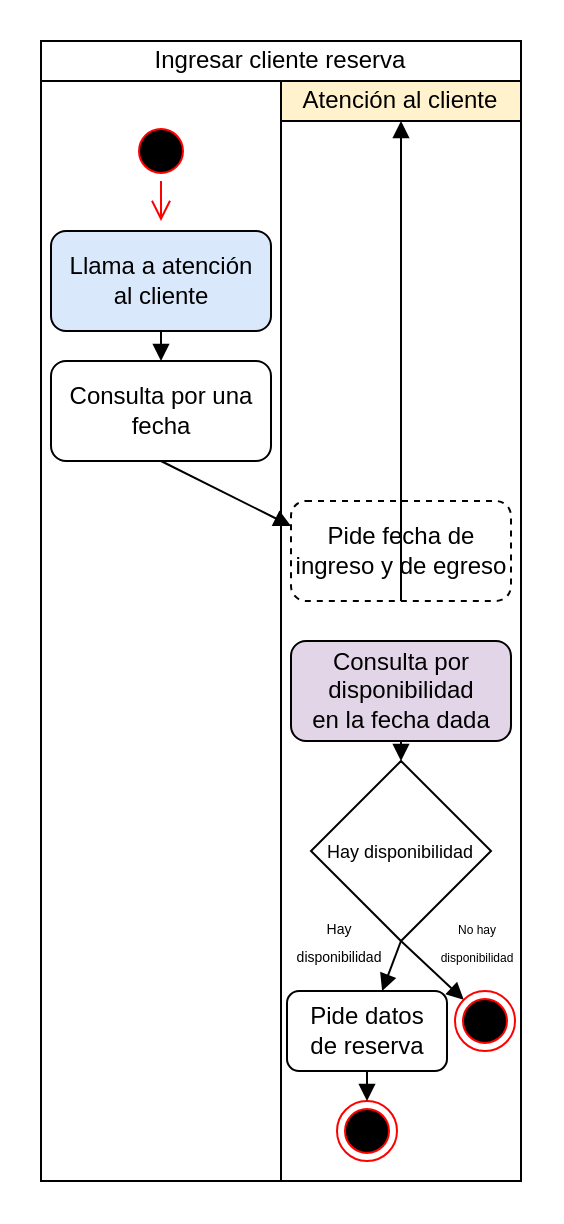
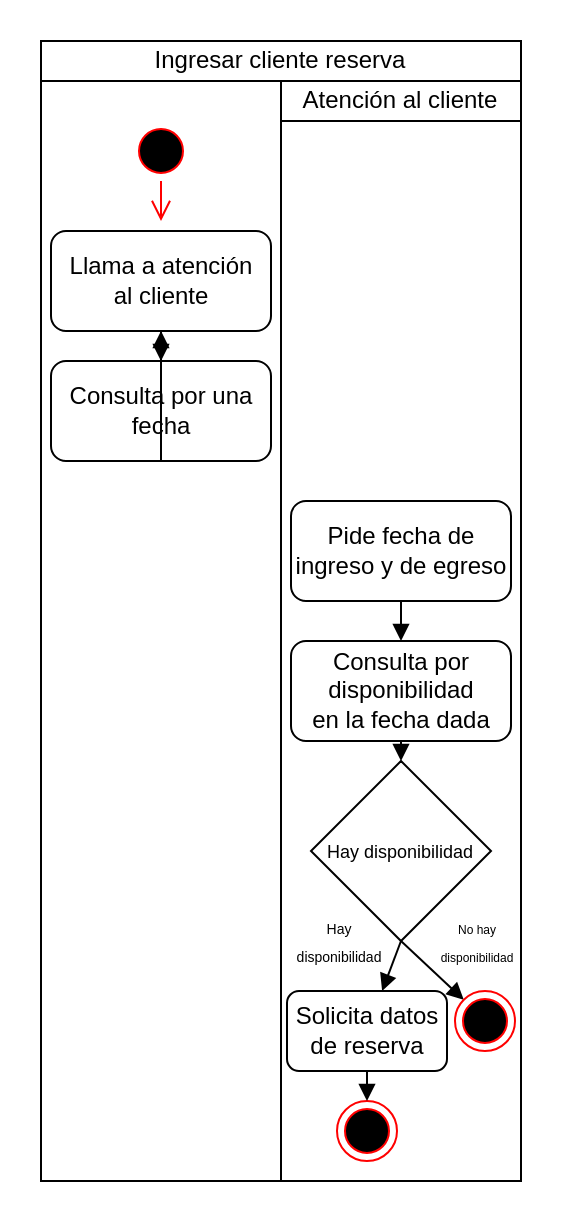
- <mxCell id="11" value="Atención al cliente" style="rounded=0;whiteSpace=wrap;html=1;fillColor=#fff2cc;" vertex="1" parent="1"><mxGeometry x="140" y="40" width="120" height="20" as="geometry" /></mxCell>
+ <mxCell id="11" value="Atención al cliente" style="rounded=0;whiteSpace=wrap;html=1;" vertex="1" parent="1"><mxGeometry x="140" y="40" width="120" height="20" as="geometry" /></mxCell>
- <mxCell id="7" value="Llama a atención &lt;br&gt;al cliente" style="html=1;rounded=1;fillColor=#dae8fc;" vertex="1" parent="1"><mxGeometry x="25" y="115" width="110" height="50" as="geometry" /></mxCell>
+ <mxCell id="7" value="Llama a atención &lt;br&gt;al cliente" style="html=1;rounded=1;" vertex="1" parent="1"><mxGeometry x="25" y="115" width="110" height="50" as="geometry" /></mxCell>
- <mxCell id="15" value="" style="html=1;verticalAlign=bottom;endArrow=block;exitX=0.5;exitY=1;exitDx=0;exitDy=0;" edge="1" parent="1" source="12" target="11"><mxGeometry width="80" relative="1" as="geometry"><mxPoint x="140" y="300" as="sourcePoint" /><mxPoint x="220" y="300" as="targetPoint" /></mxGeometry></mxCell>
+ <mxCell id="15" value="" style="html=1;verticalAlign=bottom;endArrow=block;entryX=0.5;entryY=0;entryDx=0;entryDy=0;exitX=0.5;exitY=1;exitDx=0;exitDy=0;" edge="1" parent="1" source="12" target="14"><mxGeometry width="80" relative="1" as="geometry"><mxPoint x="140" y="300" as="sourcePoint" /><mxPoint x="220" y="300" as="targetPoint" /></mxGeometry></mxCell>
- <mxCell id="13" value="" style="html=1;verticalAlign=bottom;endArrow=block;exitX=0.5;exitY=1;exitDx=0;exitDy=0;entryX=0;entryY=0.25;entryDx=0;entryDy=0;" edge="1" parent="1" source="9" target="12"><mxGeometry width="80" relative="1" as="geometry"><mxPoint x="80" y="240" as="sourcePoint" /><mxPoint x="160" y="240" as="targetPoint" /></mxGeometry></mxCell>
+ <mxCell id="13" value="" style="html=1;verticalAlign=bottom;endArrow=block;exitX=0.5;exitY=1;exitDx=0;exitDy=0;" edge="1" parent="1" source="9" target="7"><mxGeometry width="80" relative="1" as="geometry"><mxPoint x="80" y="240" as="sourcePoint" /><mxPoint x="160" y="240" as="targetPoint" /></mxGeometry></mxCell>
- <mxCell id="12" value="Pide fecha de &lt;br&gt;ingreso y de egreso" style="html=1;rounded=1;dashed=1;" vertex="1" parent="1"><mxGeometry x="145" y="250" width="110" height="50" as="geometry" /></mxCell>
+ <mxCell id="12" value="Pide fecha de &lt;br&gt;ingreso y de egreso" style="html=1;rounded=1;" vertex="1" parent="1"><mxGeometry x="145" y="250" width="110" height="50" as="geometry" /></mxCell>
- <mxCell id="14" value="Consulta por &lt;br&gt;disponibilidad &lt;br&gt;en la fecha dada" style="html=1;rounded=1;fillColor=#e1d5e7;" vertex="1" parent="1"><mxGeometry x="145" y="320" width="110" height="50" as="geometry" /></mxCell>
+ <mxCell id="14" value="Consulta por &lt;br&gt;disponibilidad &lt;br&gt;en la fecha dada" style="html=1;rounded=1;" vertex="1" parent="1"><mxGeometry x="145" y="320" width="110" height="50" as="geometry" /></mxCell>
- <mxCell id="23" value="Pide datos &lt;br&gt;de reserva" style="html=1;rounded=1;" vertex="1" parent="1"><mxGeometry x="143" y="495" width="80" height="40" as="geometry" /></mxCell>
+ <mxCell id="23" value="Solicita datos &lt;br&gt;de reserva" style="html=1;rounded=1;" vertex="1" parent="1"><mxGeometry x="143" y="495" width="80" height="40" as="geometry" /></mxCell>
